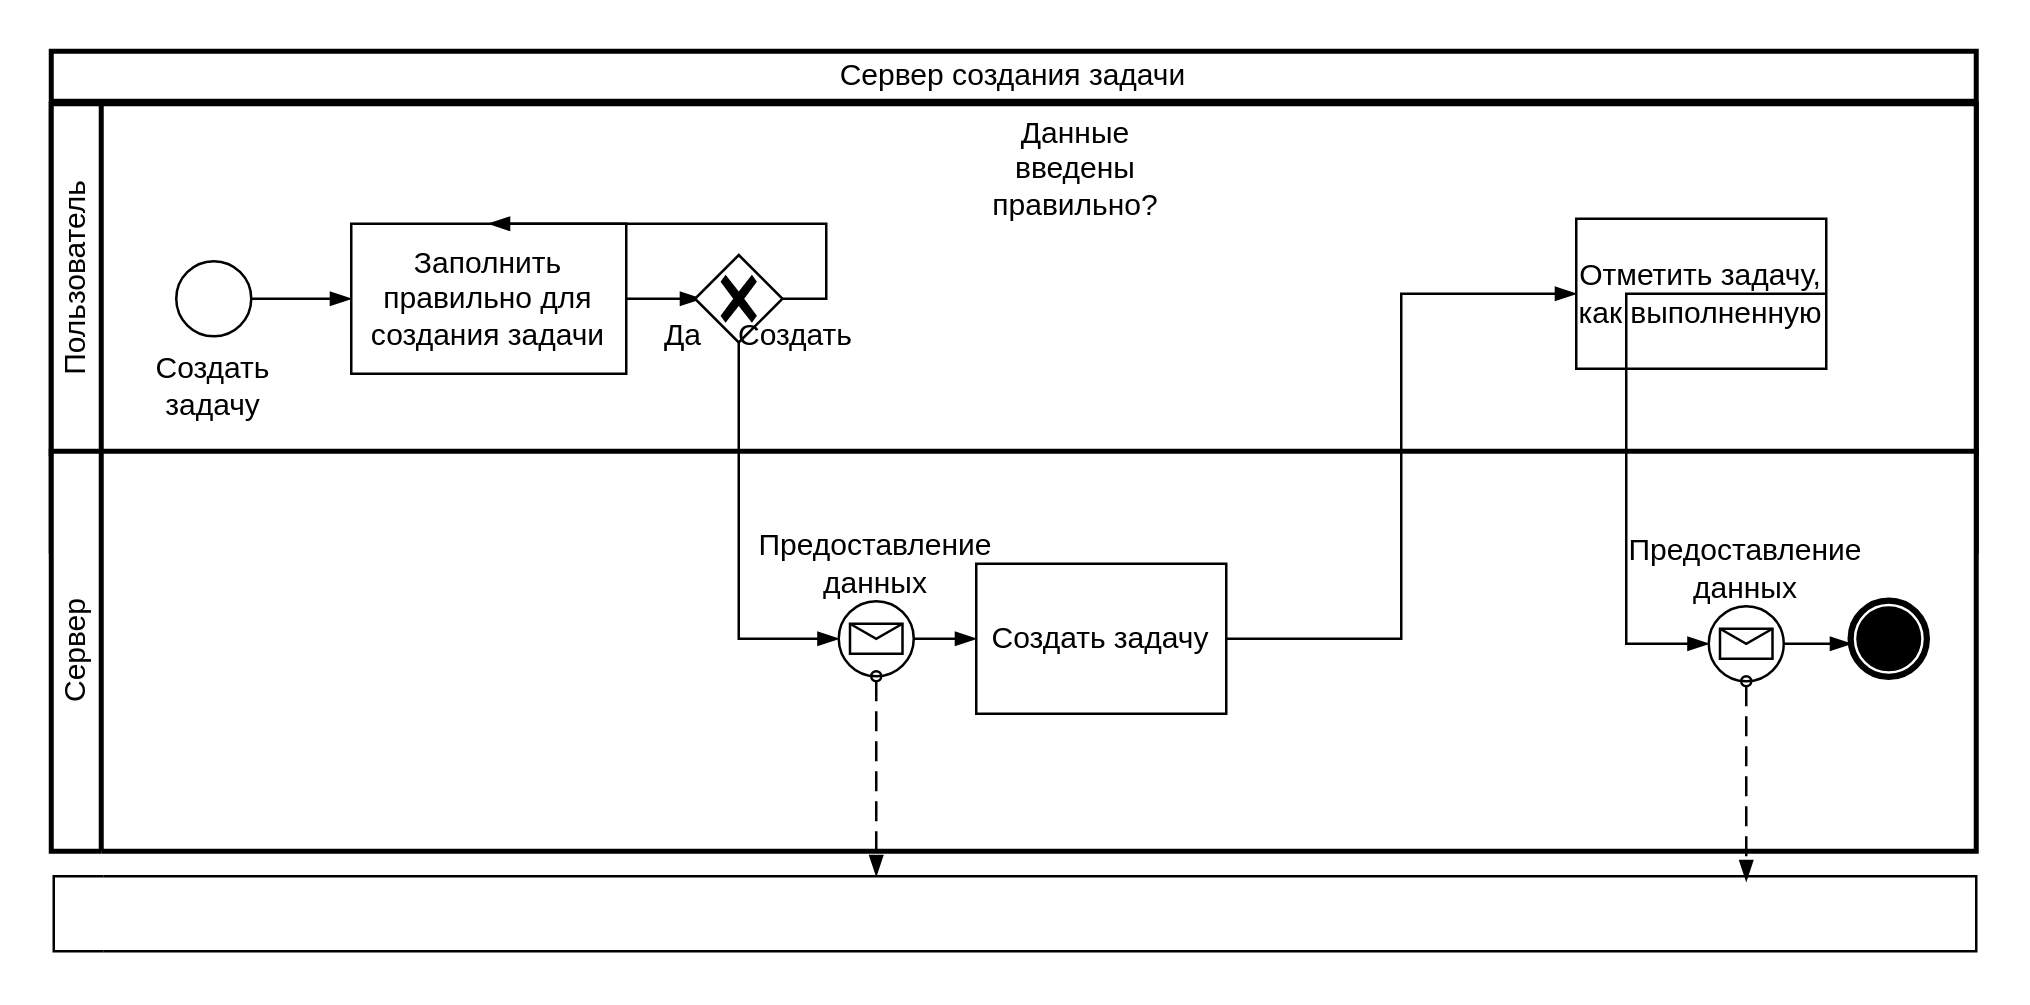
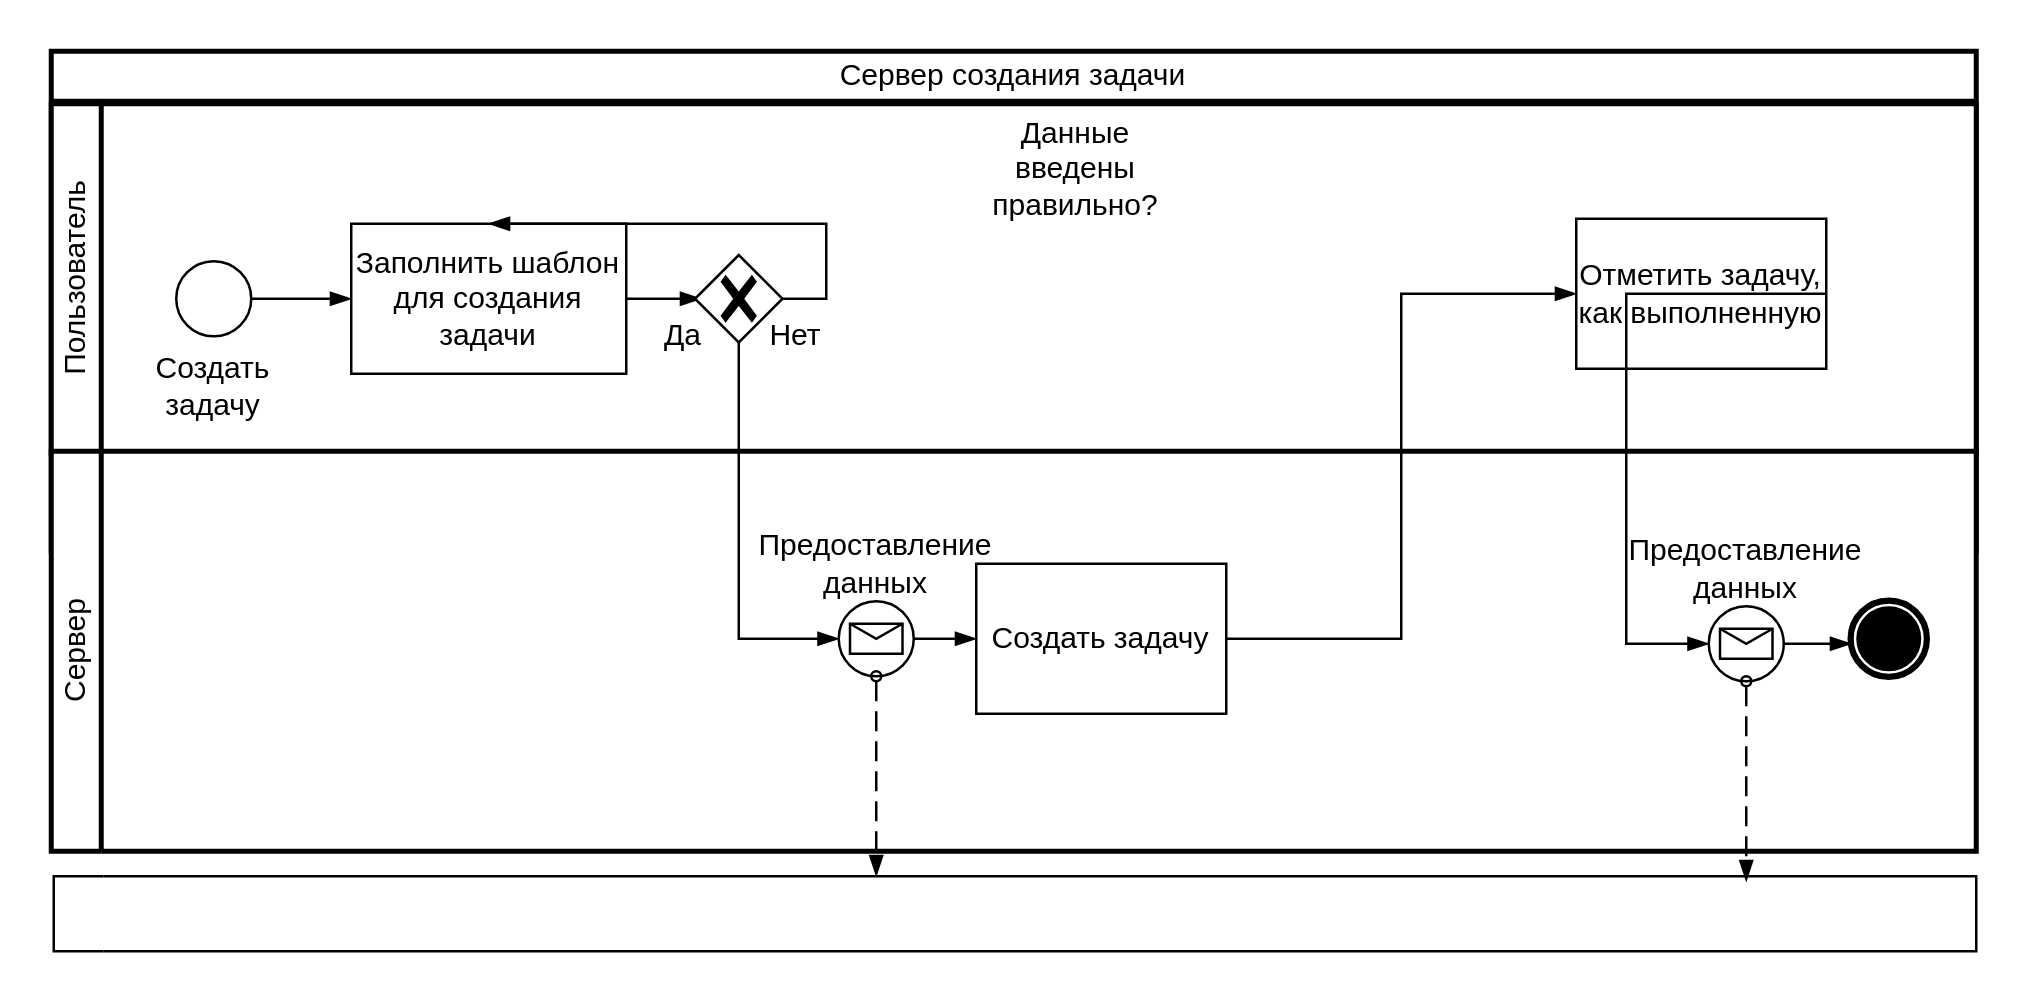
- <mxCell id="7" value="Заполнить правильно для создания задачи" style="points=[[0.25,0,0],[0.5,0,0],[0.75,0,0],[1,0.25,0],[1,0.5,0],[1,0.75,0],[0.75,1,0],[0.5,1,0],[0.25,1,0],[0,0.75,0],[0,0.5,0],[0,0.25,0]];shape=mxgraph.bpmn.task2;whiteSpace=wrap;rectStyle=rounded;size=10;html=1;container=1;expand=0;collapsible=0;taskMarker=abstract;" vertex="1" parent="3"><mxGeometry x="120" y="48" width="110" height="60" as="geometry" /></mxCell>
+ <mxCell id="7" value="Заполнить шаблон для создания задачи" style="points=[[0.25,0,0],[0.5,0,0],[0.75,0,0],[1,0.25,0],[1,0.5,0],[1,0.75,0],[0.75,1,0],[0.5,1,0],[0.25,1,0],[0,0.75,0],[0,0.5,0],[0,0.25,0]];shape=mxgraph.bpmn.task2;whiteSpace=wrap;rectStyle=rounded;size=10;html=1;container=1;expand=0;collapsible=0;taskMarker=abstract;" vertex="1" parent="3"><mxGeometry x="120" y="48" width="110" height="60" as="geometry" /></mxCell>
- <mxCell id="14" value="Создать" style="text;html=1;strokeColor=none;fillColor=none;align=center;verticalAlign=middle;whiteSpace=wrap;rounded=0;" vertex="1" parent="3"><mxGeometry x="257.5" y="78" width="80" height="30" as="geometry" /></mxCell>
+ <mxCell id="14" value="Нет" style="text;html=1;strokeColor=none;fillColor=none;align=center;verticalAlign=middle;whiteSpace=wrap;rounded=0;" vertex="1" parent="3"><mxGeometry x="257.5" y="78" width="80" height="30" as="geometry" /></mxCell>
